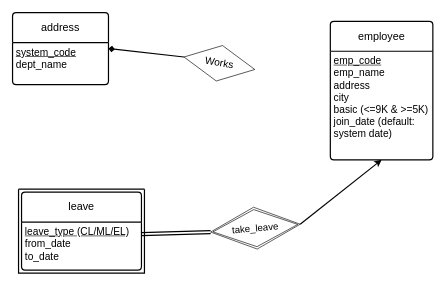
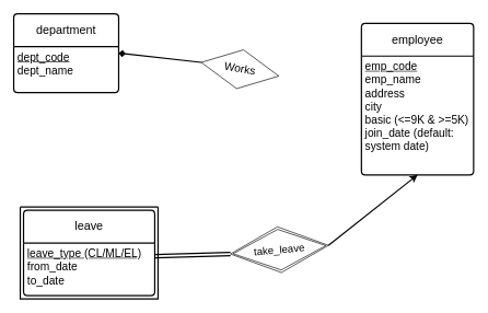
- <mxCell id="2" value="&lt;font style=&quot;font-size: 18px;&quot;&gt;address&lt;/font&gt;" style="swimlane;childLayout=stackLayout;horizontal=1;startSize=50;horizontalStack=0;rounded=1;fontSize=14;fontStyle=0;strokeWidth=2;resizeParent=0;resizeLast=1;shadow=0;dashed=0;align=center;arcSize=4;whiteSpace=wrap;html=1;" vertex="1" parent="1"><mxGeometry x="20" y="20.5" width="160" height="120" as="geometry"><mxRectangle x="70" y="30" width="130" height="50" as="alternateBounds" /></mxGeometry></mxCell>
+ <mxCell id="2" value="&lt;font style=&quot;font-size: 18px;&quot;&gt;department&lt;/font&gt;" style="swimlane;childLayout=stackLayout;horizontal=1;startSize=50;horizontalStack=0;rounded=1;fontSize=14;fontStyle=0;strokeWidth=2;resizeParent=0;resizeLast=1;shadow=0;dashed=0;align=center;arcSize=4;whiteSpace=wrap;html=1;" vertex="1" parent="1"><mxGeometry x="20" y="20.5" width="160" height="120" as="geometry"><mxRectangle x="70" y="30" width="130" height="50" as="alternateBounds" /></mxGeometry></mxCell>
- <mxCell id="3" value="&lt;font style=&quot;font-size: 17px;&quot;&gt;&lt;u&gt;system_code&lt;/u&gt;&lt;br&gt;dept_name&lt;/font&gt;" style="align=left;strokeColor=none;fillColor=none;spacingLeft=4;fontSize=12;verticalAlign=top;resizable=0;rotatable=0;part=1;html=1;" vertex="1" parent="2"><mxGeometry y="50" width="160" height="70" as="geometry" /></mxCell>
+ <mxCell id="3" value="&lt;font style=&quot;font-size: 17px;&quot;&gt;&lt;u&gt;dept_code&lt;/u&gt;&lt;br&gt;dept_name&lt;/font&gt;" style="align=left;strokeColor=none;fillColor=none;spacingLeft=4;fontSize=12;verticalAlign=top;resizable=0;rotatable=0;part=1;html=1;" vertex="1" parent="2"><mxGeometry y="50" width="160" height="70" as="geometry" /></mxCell>
